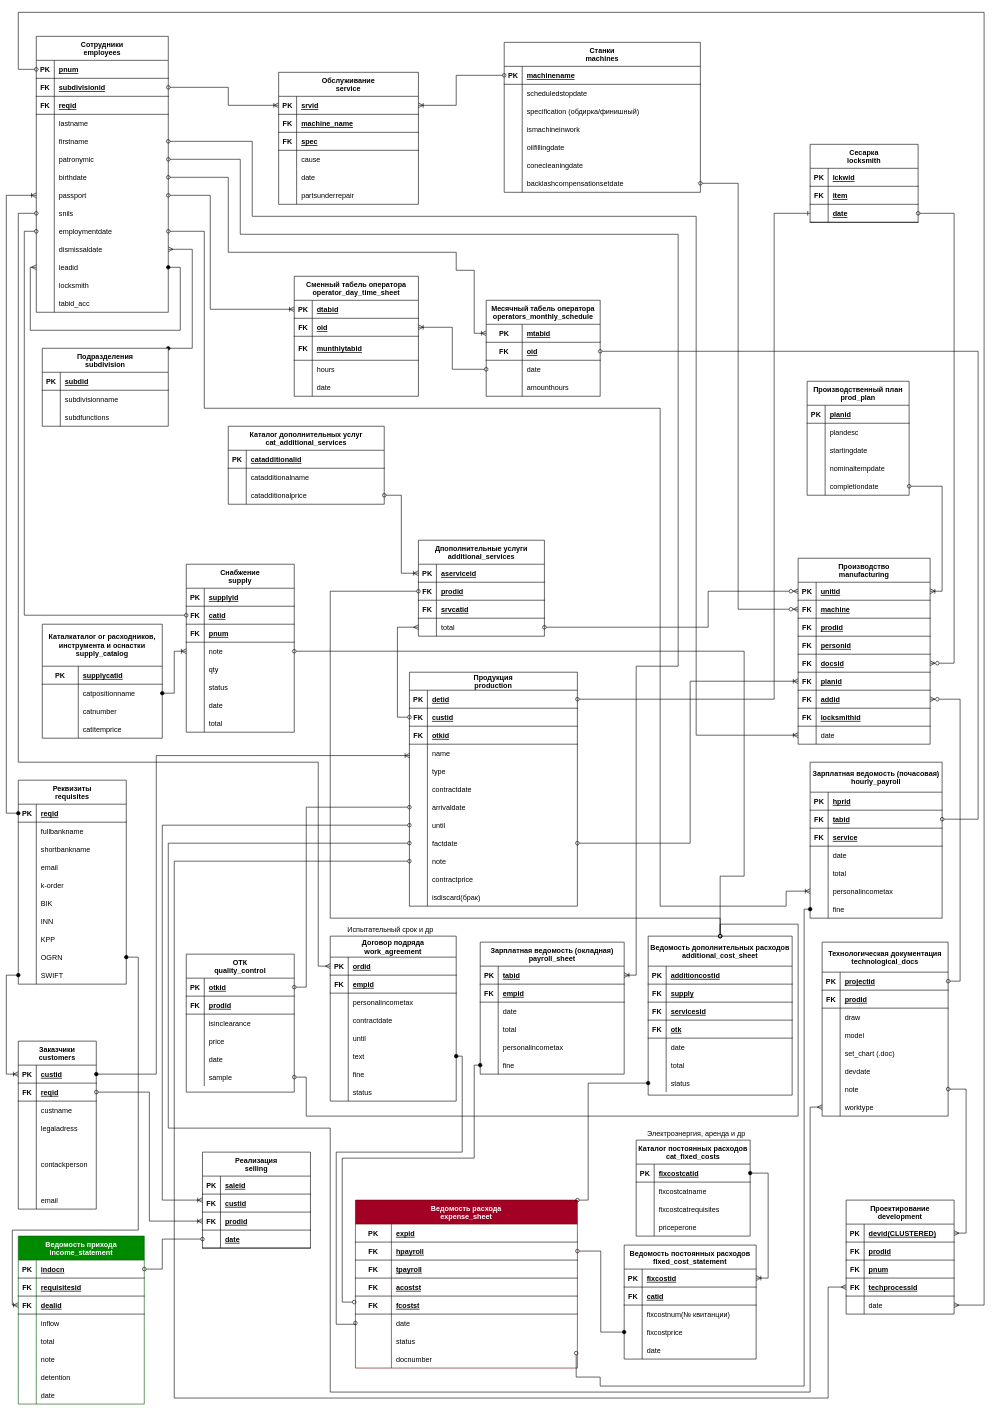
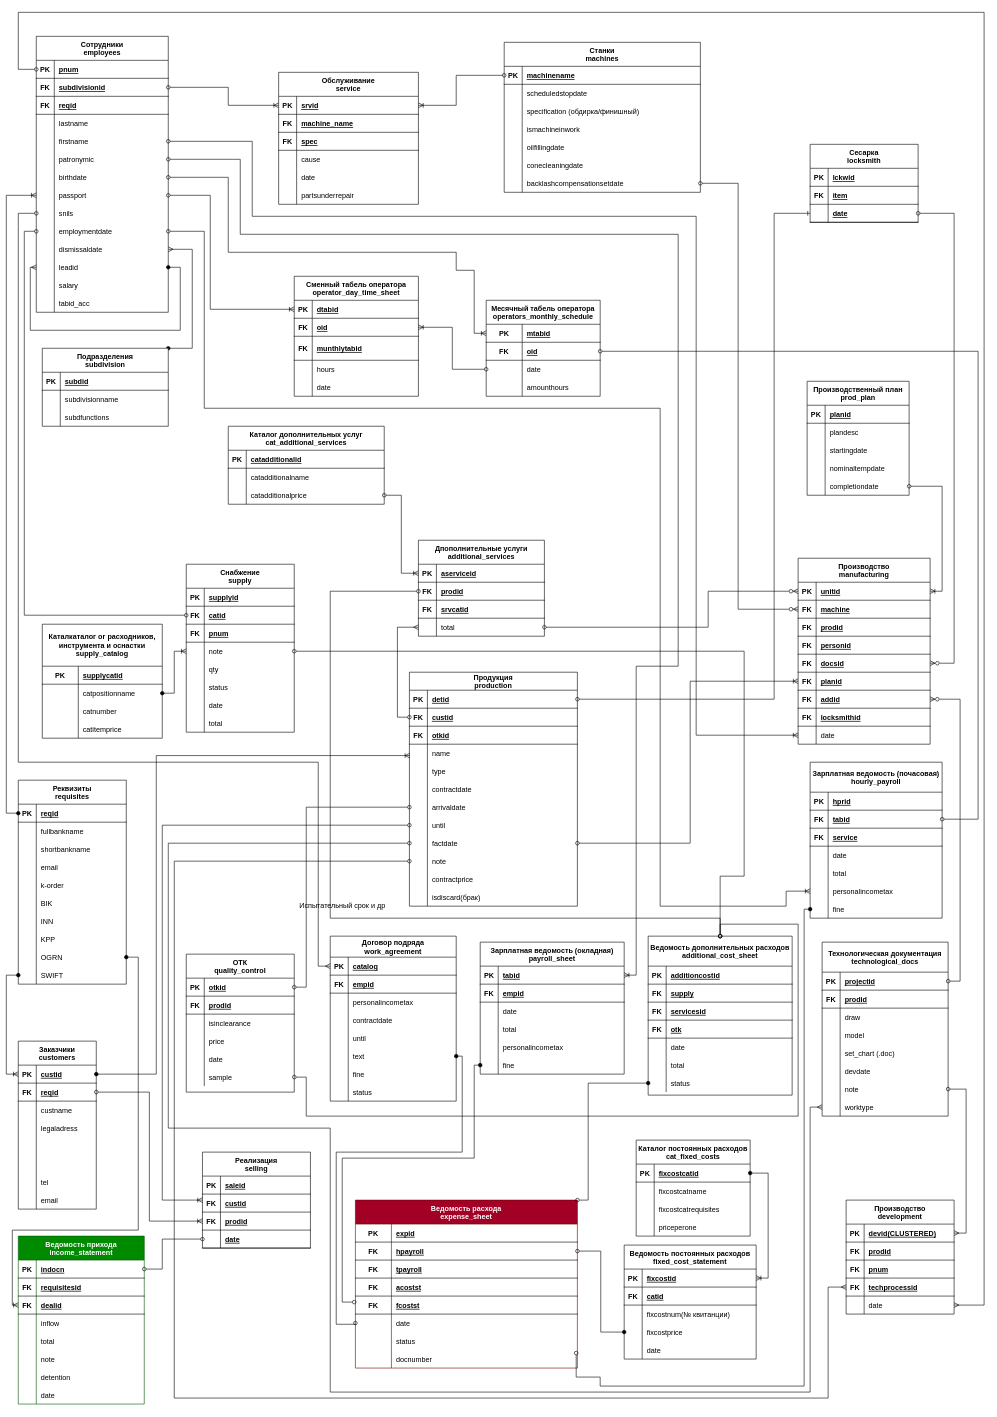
- <mxCell id="103" value="locksmith" style="shape=partialRectangle;connectable=0;fillColor=none;top=0;left=0;bottom=0;right=0;align=left;spacingLeft=6;overflow=hidden;" parent="101" vertex="1"><mxGeometry x="30" width="190" height="30" as="geometry"><mxRectangle width="190" height="30" as="alternateBounds" /></mxGeometry></mxCell>
+ <mxCell id="103" value="salary" style="shape=partialRectangle;connectable=0;fillColor=none;top=0;left=0;bottom=0;right=0;align=left;spacingLeft=6;overflow=hidden;" parent="101" vertex="1"><mxGeometry x="30" width="190" height="30" as="geometry"><mxRectangle width="190" height="30" as="alternateBounds" /></mxGeometry></mxCell>
- <mxCell id="398" value="Испытательный срок и др" style="text;html=1;align=center;verticalAlign=middle;resizable=0;points=[];autosize=1;strokeColor=none;fillColor=none;" parent="1" vertex="1"><mxGeometry x="570" y="1540" width="160" height="20" as="geometry" /></mxCell>
+ <mxCell id="398" value="Испытательный срок и др" style="text;html=1;align=center;verticalAlign=middle;resizable=0;points=[];autosize=1;strokeColor=none;fillColor=none;" parent="1" vertex="1"><mxGeometry x="490" y="1500" width="160" height="20" as="geometry" /></mxCell>
- <mxCell id="375" value="ordid" style="shape=partialRectangle;connectable=0;fillColor=none;top=0;left=0;bottom=0;right=0;align=left;spacingLeft=6;fontStyle=5;overflow=hidden;" parent="373" vertex="1"><mxGeometry x="30" width="180" height="30" as="geometry"><mxRectangle width="180" height="30" as="alternateBounds" /></mxGeometry></mxCell>
+ <mxCell id="375" value="catalog" style="shape=partialRectangle;connectable=0;fillColor=none;top=0;left=0;bottom=0;right=0;align=left;spacingLeft=6;fontStyle=5;overflow=hidden;" parent="373" vertex="1"><mxGeometry x="30" width="180" height="30" as="geometry"><mxRectangle width="180" height="30" as="alternateBounds" /></mxGeometry></mxCell>
- <mxCell id="547" value="Электроэнергия, аренда и др" style="text;html=1;align=center;verticalAlign=middle;resizable=0;points=[];autosize=1;strokeColor=none;fillColor=none;" parent="1" vertex="1"><mxGeometry x="1070" y="1880" width="180" height="20" as="geometry" /></mxCell>
- <mxCell id="19" value="contackperson" style="shape=partialRectangle;overflow=hidden;connectable=0;fillColor=none;top=0;left=0;bottom=0;right=0;align=left;spacingLeft=6;" parent="17" vertex="1"><mxGeometry x="30" width="100" height="30" as="geometry"><mxRectangle width="100" height="30" as="alternateBounds" /></mxGeometry></mxCell>
+ <mxCell id="22" value="tel" style="shape=partialRectangle;overflow=hidden;connectable=0;fillColor=none;top=0;left=0;bottom=0;right=0;align=left;spacingLeft=6;" parent="20" vertex="1"><mxGeometry x="30" width="100" height="30" as="geometry"><mxRectangle width="100" height="30" as="alternateBounds" /></mxGeometry></mxCell>
- <mxCell id="608" value="Проектирование&#10;development" style="shape=table;startSize=40;container=1;collapsible=1;childLayout=tableLayout;fixedRows=1;rowLines=0;fontStyle=1;align=center;resizeLast=1;" parent="1" vertex="1"><mxGeometry x="1410" y="2000" width="180" height="190" as="geometry"><mxRectangle x="1410" y="1990" width="130" height="40" as="alternateBounds" /></mxGeometry></mxCell>
+ <mxCell id="608" value="Производство&#10;development" style="shape=table;startSize=40;container=1;collapsible=1;childLayout=tableLayout;fixedRows=1;rowLines=0;fontStyle=1;align=center;resizeLast=1;" parent="1" vertex="1"><mxGeometry x="1410" y="2000" width="180" height="190" as="geometry"><mxRectangle x="1410" y="1990" width="130" height="40" as="alternateBounds" /></mxGeometry></mxCell>
